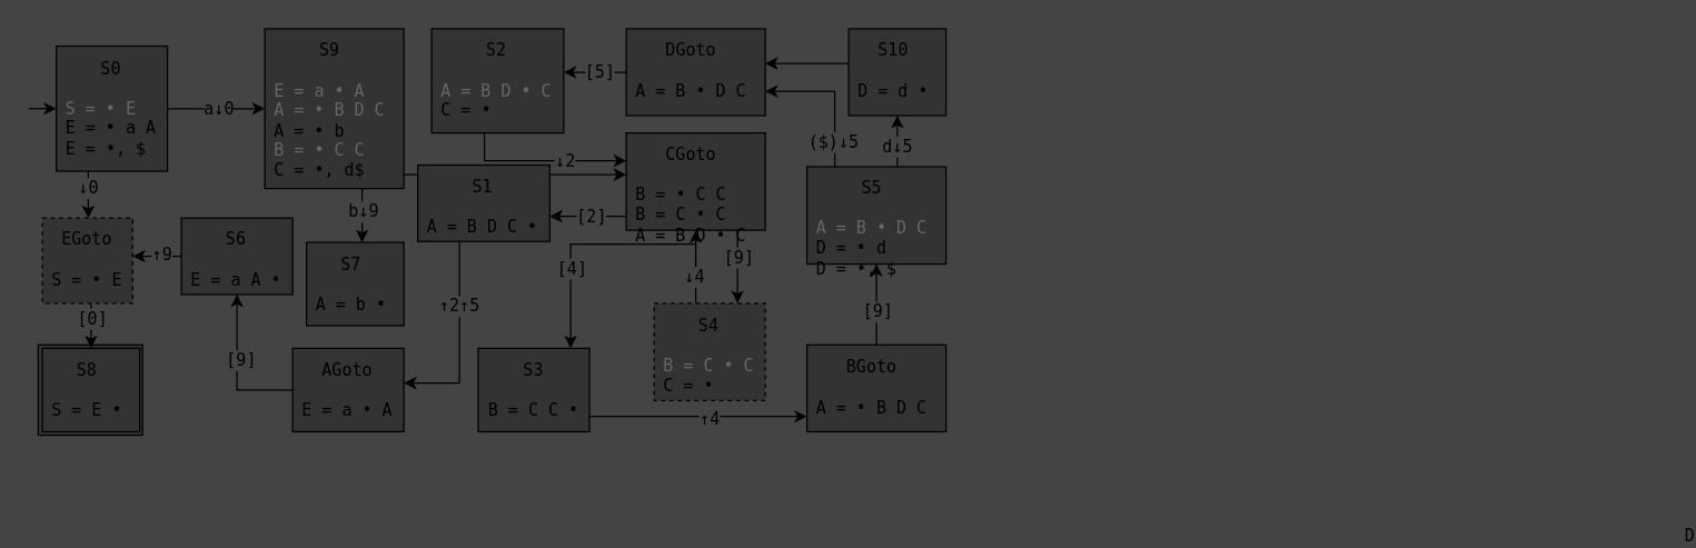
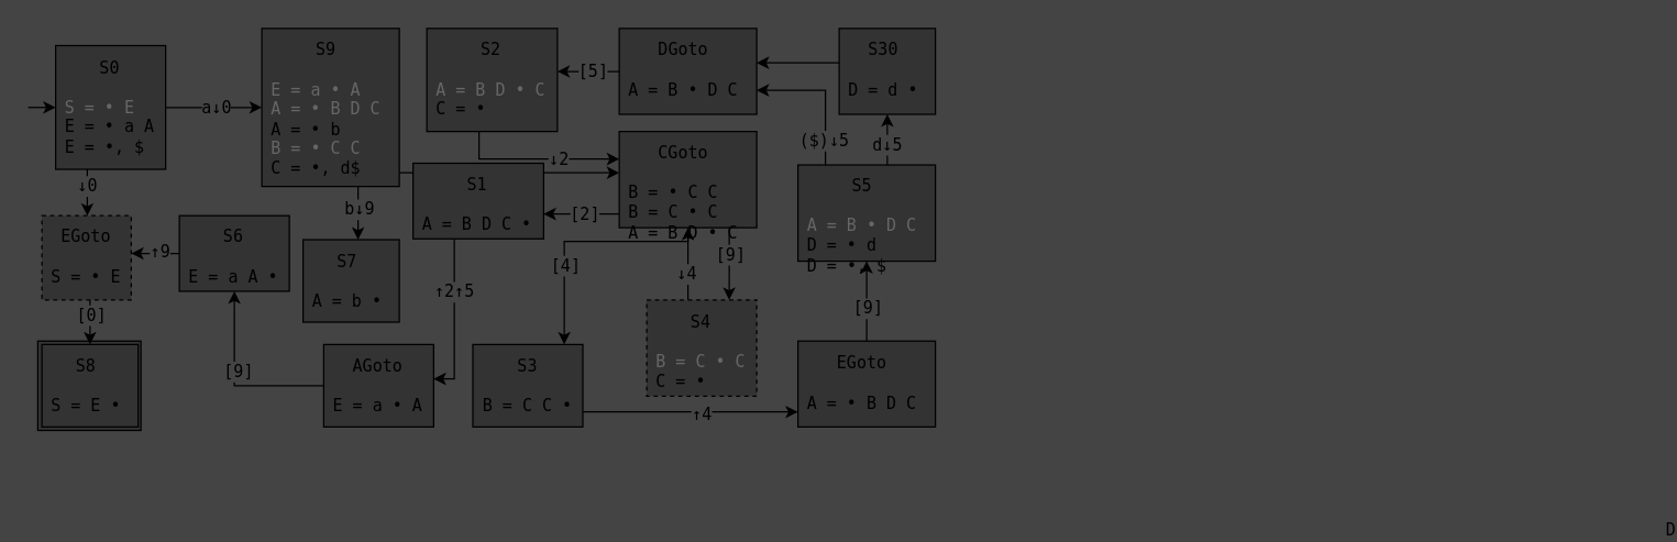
- <mxCell id="37" value="&lt;div style=&quot;text-align: center;&quot;&gt;S10&lt;/div&gt;&lt;div style=&quot;text-align: center;&quot;&gt;&lt;br&gt;&lt;/div&gt;&lt;div&gt;&lt;span style=&quot;background-color: initial;&quot;&gt;D = d&lt;/span&gt;&lt;span style=&quot;background-color: initial;&quot;&gt;&amp;nbsp;&lt;/span&gt;&lt;span style=&quot;background-color: initial;&quot;&gt;•&lt;br&gt;&lt;/span&gt;&lt;/div&gt;" style="rounded=0;whiteSpace=wrap;html=1;fontFamily=monospace;align=left;spacing=7;verticalAlign=top;spacingTop=-3;fillColor=#333333;fontColor=default;" parent="1" vertex="1"><mxGeometry x="610" y="20" width="70" height="62.5" as="geometry" /></mxCell>
+ <mxCell id="37" value="&lt;div style=&quot;text-align: center;&quot;&gt;S30&lt;/div&gt;&lt;div style=&quot;text-align: center;&quot;&gt;&lt;br&gt;&lt;/div&gt;&lt;div&gt;&lt;span style=&quot;background-color: initial;&quot;&gt;D = d&lt;/span&gt;&lt;span style=&quot;background-color: initial;&quot;&gt;&amp;nbsp;&lt;/span&gt;&lt;span style=&quot;background-color: initial;&quot;&gt;•&lt;br&gt;&lt;/span&gt;&lt;/div&gt;" style="rounded=0;whiteSpace=wrap;html=1;fontFamily=monospace;align=left;spacing=7;verticalAlign=top;spacingTop=-3;fillColor=#333333;fontColor=default;" parent="1" vertex="1"><mxGeometry x="610" y="20" width="70" height="62.5" as="geometry" /></mxCell>
- <mxCell id="49" value="&lt;div style=&quot;text-align: center;&quot;&gt;BGoto&lt;/div&gt;&lt;div&gt;&lt;span style=&quot;background-color: initial;&quot;&gt;&lt;br&gt;&lt;/span&gt;&lt;/div&gt;&lt;div&gt;&lt;span style=&quot;background-color: initial;&quot;&gt;A = • B D C&lt;/span&gt;&lt;/div&gt;" style="rounded=0;whiteSpace=wrap;html=1;fontFamily=monospace;align=left;spacing=7;verticalAlign=top;spacingTop=-3;fillColor=#333333;fontColor=default;" parent="1" vertex="1"><mxGeometry x="580" y="247.5" width="100" height="62.5" as="geometry" /></mxCell>
+ <mxCell id="49" value="&lt;div style=&quot;text-align: center;&quot;&gt;EGoto&lt;/div&gt;&lt;div&gt;&lt;span style=&quot;background-color: initial;&quot;&gt;&lt;br&gt;&lt;/span&gt;&lt;/div&gt;&lt;div&gt;&lt;span style=&quot;background-color: initial;&quot;&gt;A = • B D C&lt;/span&gt;&lt;/div&gt;" style="rounded=0;whiteSpace=wrap;html=1;fontFamily=monospace;align=left;spacing=7;verticalAlign=top;spacingTop=-3;fillColor=#333333;fontColor=default;" parent="1" vertex="1"><mxGeometry x="580" y="247.5" width="100" height="62.5" as="geometry" /></mxCell>
- <mxCell id="48" value="&lt;div style=&quot;text-align: center;&quot;&gt;AGoto&lt;/div&gt;&lt;div&gt;&lt;span style=&quot;background-color: initial;&quot;&gt;&lt;br&gt;&lt;/span&gt;&lt;/div&gt;&lt;div&gt;&lt;span style=&quot;background-color: initial;&quot;&gt;E =&lt;/span&gt;&lt;span style=&quot;background-color: initial;&quot;&gt;&amp;nbsp;a&lt;/span&gt;&lt;span style=&quot;background-color: initial;&quot;&gt;&amp;nbsp;&lt;/span&gt;&lt;span style=&quot;background-color: initial;&quot;&gt;•&lt;/span&gt;&lt;span style=&quot;background-color: initial;&quot;&gt;&amp;nbsp;A&lt;/span&gt;&lt;/div&gt;" style="rounded=0;whiteSpace=wrap;html=1;fontFamily=monospace;align=left;spacing=7;verticalAlign=top;spacingTop=-3;fillColor=#333333;fontColor=default;" parent="1" vertex="1"><mxGeometry x="210" y="250" width="80" height="60" as="geometry" /></mxCell>
+ <mxCell id="48" value="&lt;div style=&quot;text-align: center;&quot;&gt;AGoto&lt;/div&gt;&lt;div&gt;&lt;span style=&quot;background-color: initial;&quot;&gt;&lt;br&gt;&lt;/span&gt;&lt;/div&gt;&lt;div&gt;&lt;span style=&quot;background-color: initial;&quot;&gt;E =&lt;/span&gt;&lt;span style=&quot;background-color: initial;&quot;&gt;&amp;nbsp;a&lt;/span&gt;&lt;span style=&quot;background-color: initial;&quot;&gt;&amp;nbsp;&lt;/span&gt;&lt;span style=&quot;background-color: initial;&quot;&gt;•&lt;/span&gt;&lt;span style=&quot;background-color: initial;&quot;&gt;&amp;nbsp;A&lt;/span&gt;&lt;/div&gt;" style="rounded=0;whiteSpace=wrap;html=1;fontFamily=monospace;align=left;spacing=7;verticalAlign=top;spacingTop=-3;fillColor=#333333;fontColor=default;" parent="1" vertex="1"><mxGeometry x="235" y="250" width="80" height="60" as="geometry" /></mxCell>
